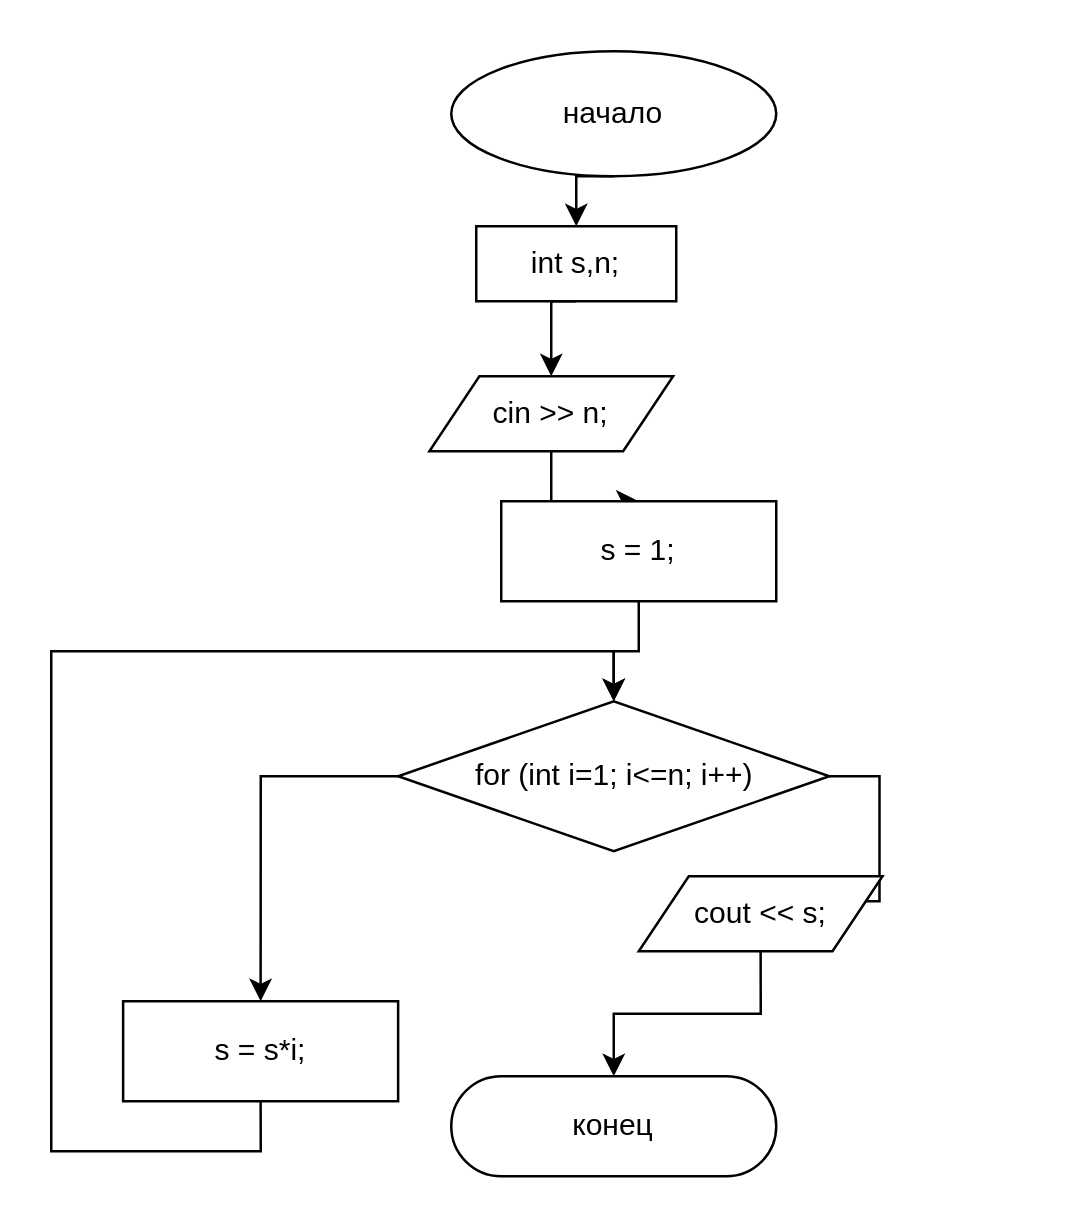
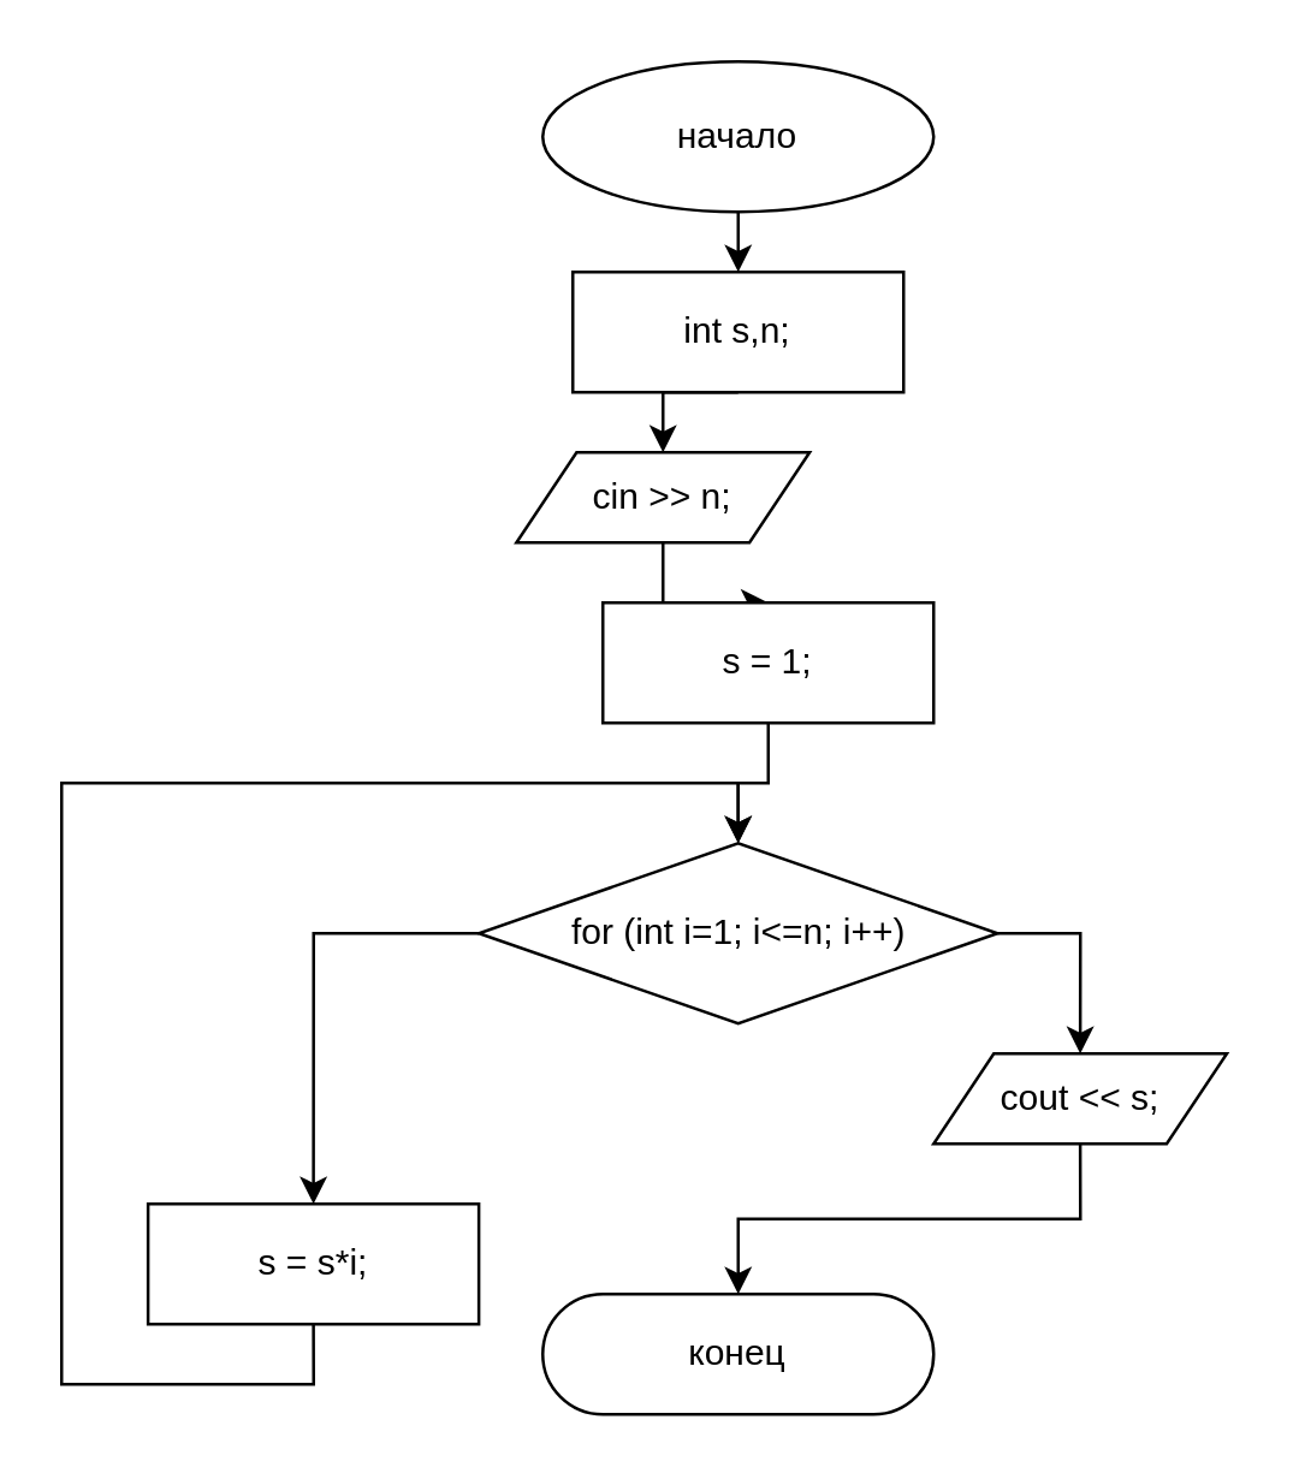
- <mxCell id="5" value="int s,n;" style="rounded=0;whiteSpace=wrap;html=1;" vertex="1" parent="1"><mxGeometry x="190" y="90" width="80" height="30" as="geometry" /></mxCell>
+ <mxCell id="5" value="int s,n;" style="rounded=0;whiteSpace=wrap;html=1;" vertex="1" parent="1"><mxGeometry x="190" y="90" width="110" height="40" as="geometry" /></mxCell>
- <mxCell id="13" value="cout &amp;lt;&amp;lt; s;" style="shape=parallelogram;perimeter=parallelogramPerimeter;whiteSpace=wrap;html=1;fixedSize=1;rounded=1;arcSize=0;" vertex="1" parent="1"><mxGeometry x="255" y="350" width="97.5" height="30" as="geometry" /></mxCell>
+ <mxCell id="13" value="cout &amp;lt;&amp;lt; s;" style="shape=parallelogram;perimeter=parallelogramPerimeter;whiteSpace=wrap;html=1;fixedSize=1;rounded=1;arcSize=0;" vertex="1" parent="1"><mxGeometry x="310" y="350" width="97.5" height="30" as="geometry" /></mxCell>
